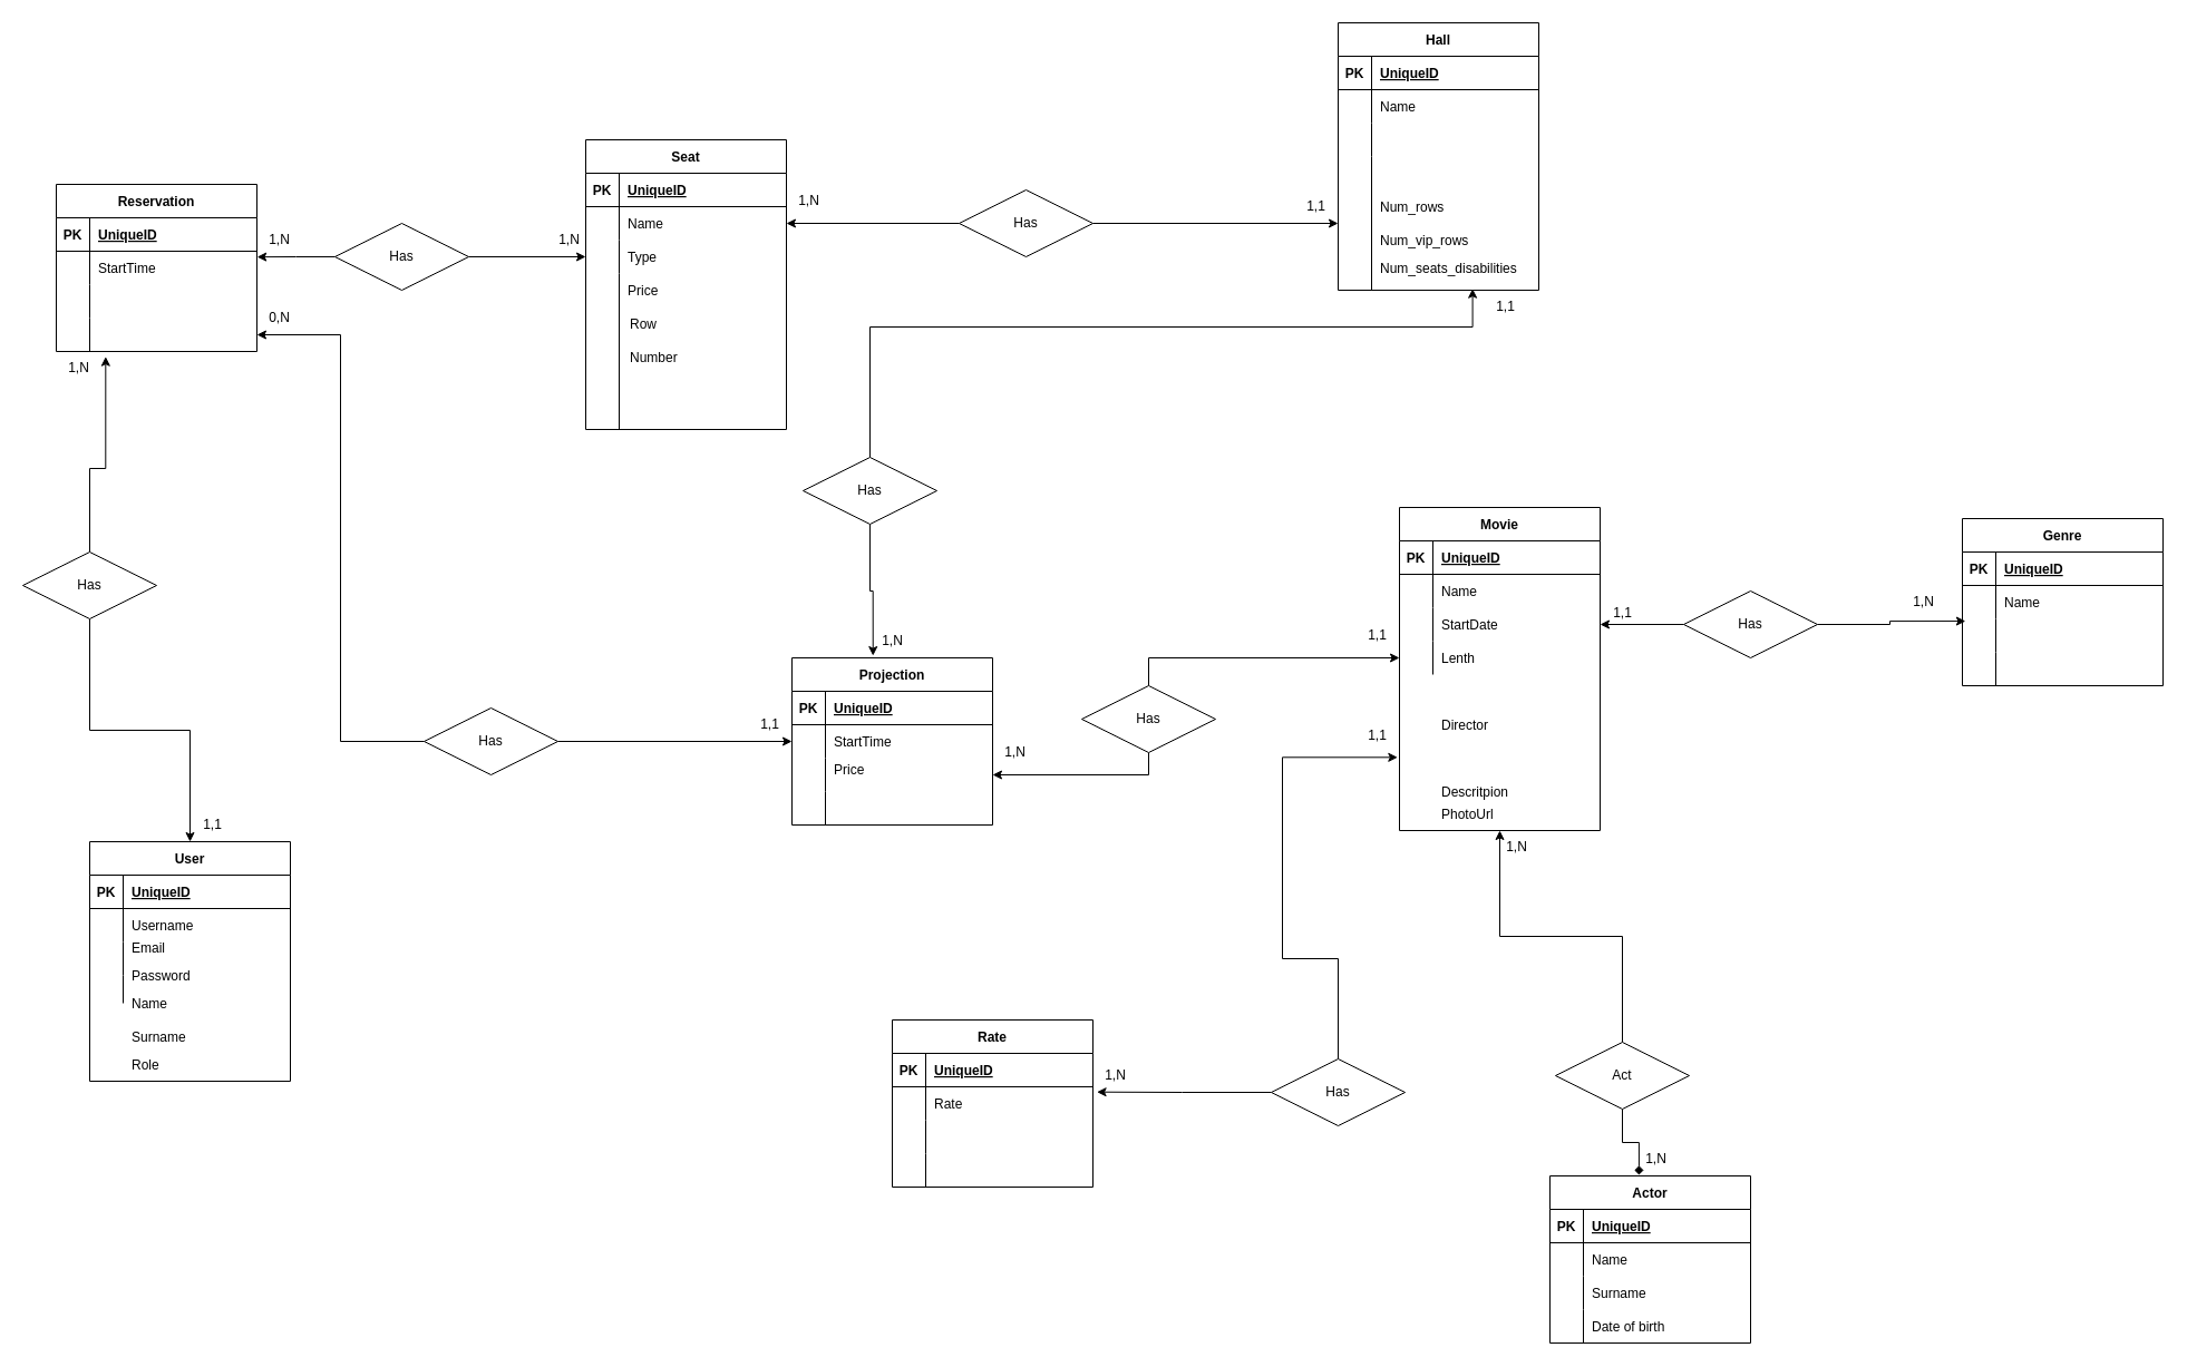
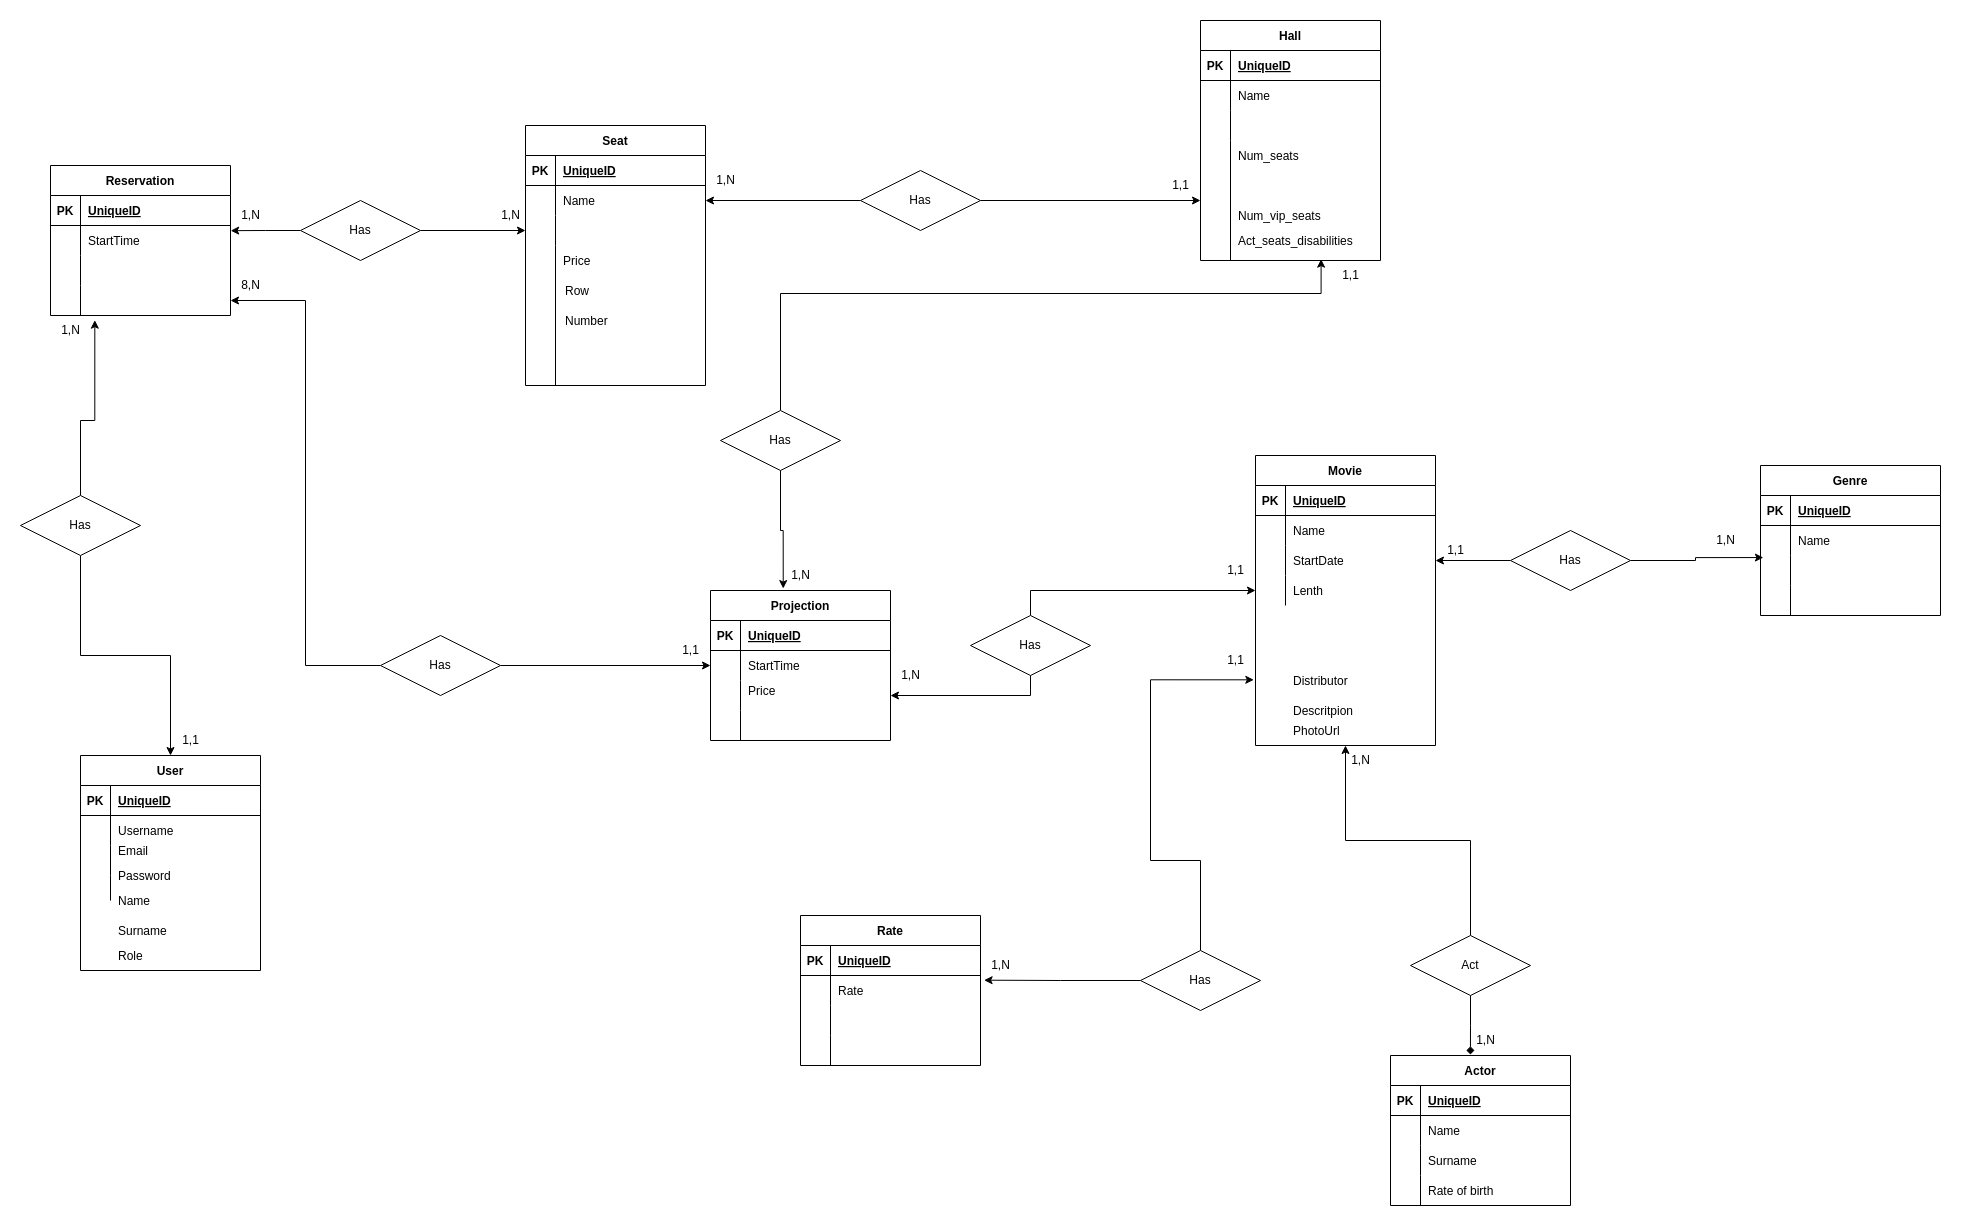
+ <mxCell id="108" value="Num_seats" style="shape=partialRectangle;connectable=0;fillColor=none;top=0;left=0;bottom=0;right=0;align=left;spacingLeft=6;overflow=hidden;" parent="1" vertex="1"><mxGeometry x="1230" y="140" width="150" height="30" as="geometry"><mxRectangle width="150" height="30" as="alternateBounds" /></mxGeometry></mxCell>
- <mxCell id="109" value="Num_rows" style="shape=partialRectangle;connectable=0;fillColor=none;top=0;left=0;bottom=0;right=0;align=left;spacingLeft=6;overflow=hidden;" parent="1" vertex="1"><mxGeometry x="1230" y="170" width="150" height="30" as="geometry"><mxRectangle width="150" height="30" as="alternateBounds" /></mxGeometry></mxCell>
- <mxCell id="110" value="Num_vip_rows" style="shape=partialRectangle;connectable=0;fillColor=none;top=0;left=0;bottom=0;right=0;align=left;spacingLeft=6;overflow=hidden;" parent="1" vertex="1"><mxGeometry x="1230" y="200" width="150" height="30" as="geometry"><mxRectangle width="150" height="30" as="alternateBounds" /></mxGeometry></mxCell>
+ <mxCell id="110" value="Num_vip_seats" style="shape=partialRectangle;connectable=0;fillColor=none;top=0;left=0;bottom=0;right=0;align=left;spacingLeft=6;overflow=hidden;" parent="1" vertex="1"><mxGeometry x="1230" y="200" width="150" height="30" as="geometry"><mxRectangle width="150" height="30" as="alternateBounds" /></mxGeometry></mxCell>
- <mxCell id="129" value="Type" style="shape=partialRectangle;connectable=0;fillColor=none;top=0;left=0;bottom=0;right=0;align=left;spacingLeft=6;overflow=hidden;" parent="1" vertex="1"><mxGeometry x="555" y="215" width="150" height="30" as="geometry"><mxRectangle width="150" height="30" as="alternateBounds" /></mxGeometry></mxCell>
- <mxCell id="111" value="Num_seats_disabilities" style="shape=partialRectangle;connectable=0;fillColor=none;top=0;left=0;bottom=0;right=0;align=left;spacingLeft=6;overflow=hidden;" parent="1" vertex="1"><mxGeometry x="1230" y="225" width="150" height="30" as="geometry"><mxRectangle width="150" height="30" as="alternateBounds" /></mxGeometry></mxCell>
+ <mxCell id="111" value="Act_seats_disabilities" style="shape=partialRectangle;connectable=0;fillColor=none;top=0;left=0;bottom=0;right=0;align=left;spacingLeft=6;overflow=hidden;" parent="1" vertex="1"><mxGeometry x="1230" y="225" width="150" height="30" as="geometry"><mxRectangle width="150" height="30" as="alternateBounds" /></mxGeometry></mxCell>
- <mxCell id="176" value="0,N" style="text;html=1;align=center;verticalAlign=middle;resizable=0;points=[];autosize=1;strokeColor=none;fillColor=none;" parent="1" vertex="1"><mxGeometry x="230" y="270" width="40" height="30" as="geometry" /></mxCell>
+ <mxCell id="176" value="8,N" style="text;html=1;align=center;verticalAlign=middle;resizable=0;points=[];autosize=1;strokeColor=none;fillColor=none;" parent="1" vertex="1"><mxGeometry x="230" y="270" width="40" height="30" as="geometry" /></mxCell>
- <mxCell id="77" value="Director" style="shape=partialRectangle;connectable=0;fillColor=none;top=0;left=0;bottom=0;right=0;align=left;spacingLeft=6;overflow=hidden;" parent="1" vertex="1"><mxGeometry x="1285" y="635" width="150" height="30" as="geometry"><mxRectangle width="150" height="30" as="alternateBounds" /></mxGeometry></mxCell>
+ <mxCell id="78" value="Distributor" style="shape=partialRectangle;connectable=0;fillColor=none;top=0;left=0;bottom=0;right=0;align=left;spacingLeft=6;overflow=hidden;" parent="1" vertex="1"><mxGeometry x="1285" y="665" width="150" height="30" as="geometry"><mxRectangle width="150" height="30" as="alternateBounds" /></mxGeometry></mxCell>
- <mxCell id="72" value="Act" style="shape=rhombus;perimeter=rhombusPerimeter;whiteSpace=wrap;html=1;align=center;" parent="1" vertex="1"><mxGeometry x="1395" y="935" width="120" height="60" as="geometry" /></mxCell>
+ <mxCell id="72" value="Act" style="shape=rhombus;perimeter=rhombusPerimeter;whiteSpace=wrap;html=1;align=center;" parent="1" vertex="1"><mxGeometry x="1410" y="935" width="120" height="60" as="geometry" /></mxCell>
- <mxCell id="53" value="Date of birth" style="shape=partialRectangle;connectable=0;fillColor=none;top=0;left=0;bottom=0;right=0;align=left;spacingLeft=6;overflow=hidden;" parent="51" vertex="1"><mxGeometry x="30" width="150" height="30" as="geometry"><mxRectangle width="150" height="30" as="alternateBounds" /></mxGeometry></mxCell>
+ <mxCell id="53" value="Rate of birth" style="shape=partialRectangle;connectable=0;fillColor=none;top=0;left=0;bottom=0;right=0;align=left;spacingLeft=6;overflow=hidden;" parent="51" vertex="1"><mxGeometry x="30" width="150" height="30" as="geometry"><mxRectangle width="150" height="30" as="alternateBounds" /></mxGeometry></mxCell>
